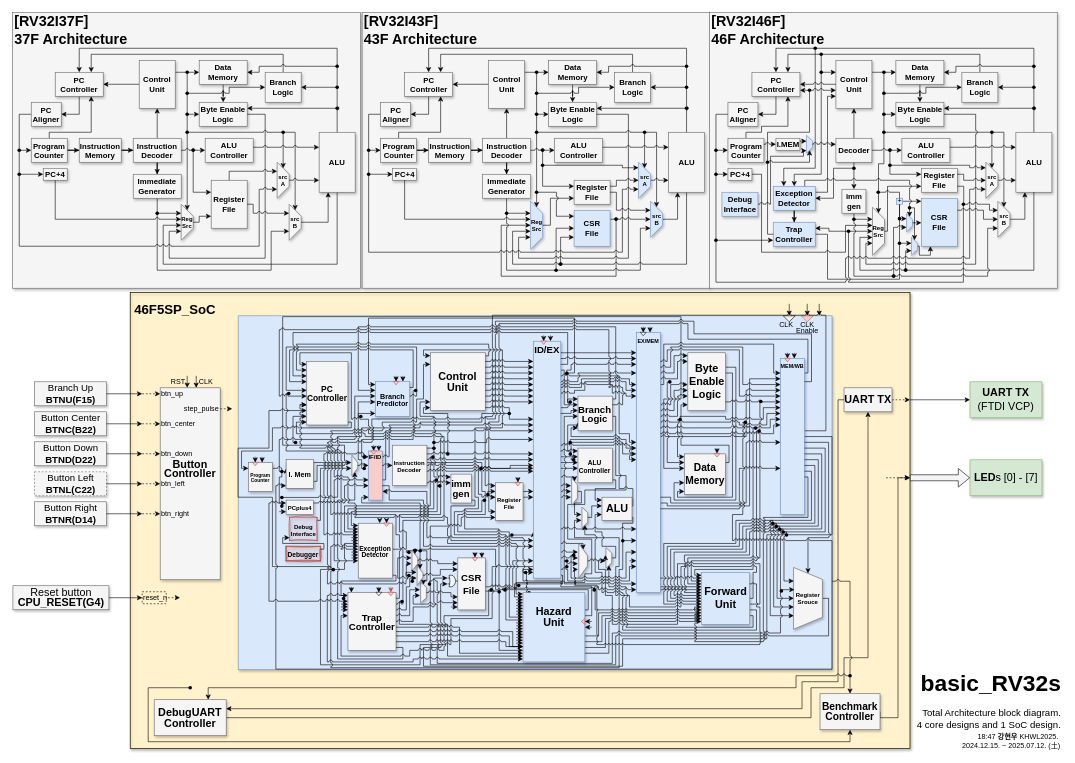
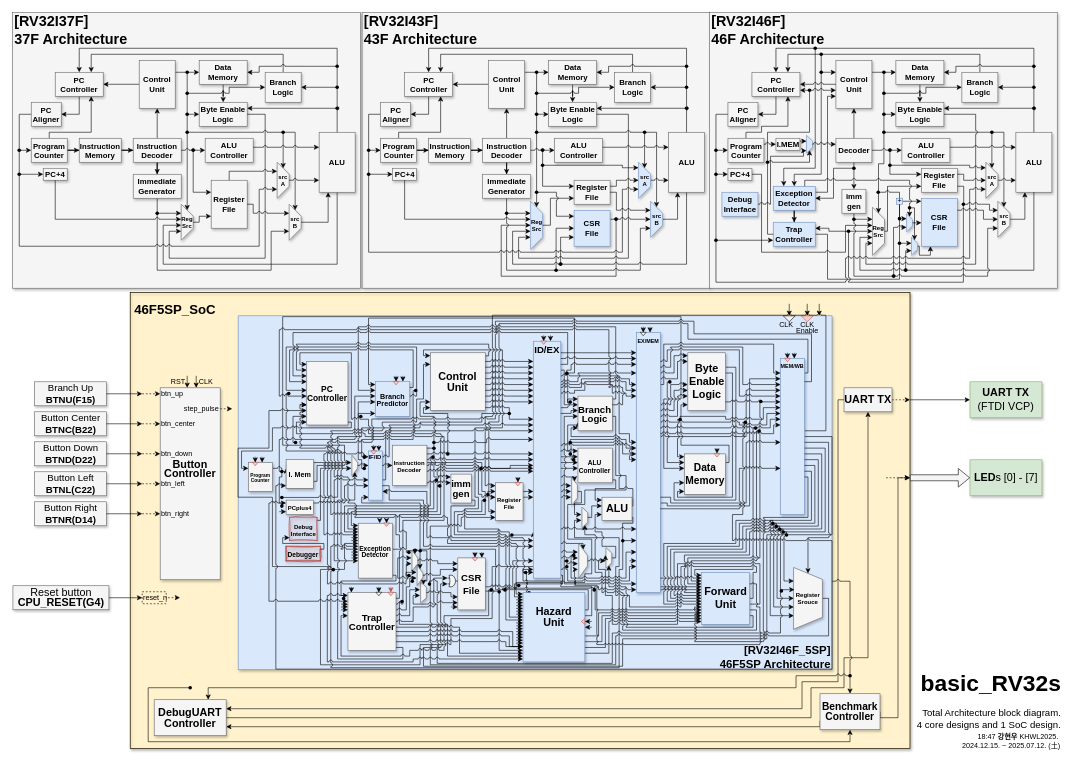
- <mxCell id="580" value="&lt;div&gt;&lt;b&gt;&lt;font&gt;IF/ID&lt;/font&gt;&lt;/b&gt;&lt;/div&gt;&lt;div&gt;&lt;br&gt;&lt;/div&gt;&lt;div&gt;&lt;br&gt;&lt;/div&gt;&lt;div&gt;&lt;br&gt;&lt;/div&gt;&lt;div&gt;&lt;br&gt;&lt;/div&gt;&lt;div&gt;&lt;br&gt;&lt;/div&gt;" style="whiteSpace=wrap;html=1;shadow=1;fontSize=10;fillColor=#f8cecc;strokeColor=#6c8ebf;fontColor=default;" vertex="1" parent="579"><mxGeometry y="19.265" width="22.894" height="81.878" as="geometry" /></mxCell>
+ <mxCell id="580" value="&lt;div&gt;&lt;b&gt;&lt;font&gt;IF/ID&lt;/font&gt;&lt;/b&gt;&lt;/div&gt;&lt;div&gt;&lt;br&gt;&lt;/div&gt;&lt;div&gt;&lt;br&gt;&lt;/div&gt;&lt;div&gt;&lt;br&gt;&lt;/div&gt;&lt;div&gt;&lt;br&gt;&lt;/div&gt;&lt;div&gt;&lt;br&gt;&lt;/div&gt;" style="whiteSpace=wrap;html=1;shadow=1;fontSize=10;fillColor=#dae8fc;strokeColor=#6c8ebf;fontColor=default;" vertex="1" parent="579"><mxGeometry y="19.265" width="22.894" height="81.878" as="geometry" /></mxCell>
- <mxCell id="287" value="Button Left&lt;div&gt;&lt;b&gt;BTNL(C22)&lt;/b&gt;&lt;/div&gt;" style="whiteSpace=wrap;html=1;shadow=1;fontSize=16;fillColor=#f5f5f5;strokeColor=#666666;dashed=1;" vertex="1" parent="1"><mxGeometry x="56.5" y="786" width="120" height="40" as="geometry" /></mxCell>
+ <mxCell id="287" value="Button Left&lt;div&gt;&lt;b&gt;BTNL(C22)&lt;/b&gt;&lt;/div&gt;" style="whiteSpace=wrap;html=1;shadow=1;fontSize=16;fillColor=#f5f5f5;strokeColor=#666666;" vertex="1" parent="1"><mxGeometry x="56.5" y="786" width="120" height="40" as="geometry" /></mxCell>
+ <mxCell id="343" value="&lt;font&gt;&lt;b&gt;[RV32I46F_5SP] &lt;br&gt;46F5SP Architecture&lt;/b&gt;&lt;/font&gt;" style="text;html=1;align=right;verticalAlign=middle;whiteSpace=wrap;rounded=0;fontSize=19;" vertex="1" parent="1"><mxGeometry x="1066" y="1080" width="320" height="30" as="geometry" /></mxCell>
+ <mxCell id="328" style="edgeStyle=orthogonalEdgeStyle;rounded=0;orthogonalLoop=1;jettySize=auto;html=1;entryX=1;entryY=0.75;entryDx=0;entryDy=0;exitX=0;exitY=0.75;exitDx=0;exitDy=0;jumpStyle=arc;" edge="1" parent="1" source="331" target="340"><mxGeometry relative="1" as="geometry"><Array as="points"><mxPoint x="406" y="1211" /><mxPoint x="406" y="1211" /></Array><mxPoint x="1466" y="956" as="sourcePoint" /><mxPoint x="1096" y="991" as="targetPoint" /></mxGeometry></mxCell>
